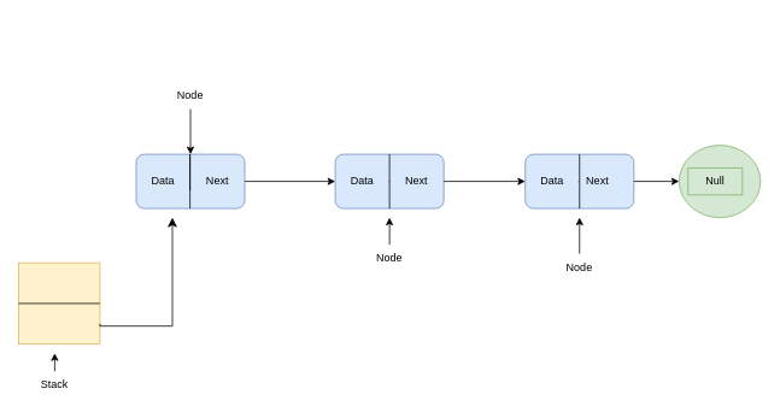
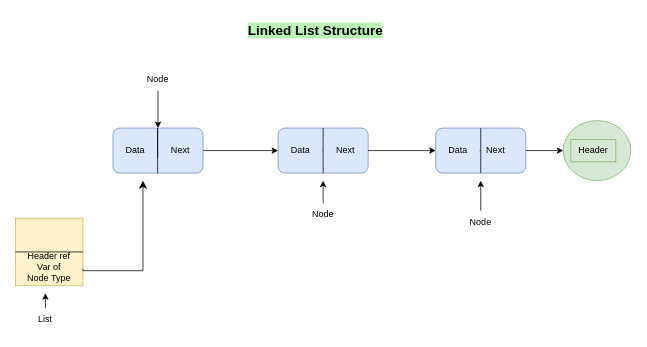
+ <mxCell id="31" value="Linked List Structure" style="text;html=1;strokeColor=none;fillColor=none;align=center;verticalAlign=middle;whiteSpace=wrap;rounded=0;fontStyle=1;labelBackgroundColor=#bbf0b7;fontSize=18;" vertex="1" parent="1"><mxGeometry x="320" y="20" width="200" height="40" as="geometry" /></mxCell>
- <mxCell id="19" value="Null" style="text;html=1;strokeColor=#82b366;fillColor=#d5e8d4;align=center;verticalAlign=middle;whiteSpace=wrap;rounded=0;" vertex="1" parent="1"><mxGeometry x="760" y="185" width="60" height="30" as="geometry" /></mxCell>
+ <mxCell id="19" value="Header" style="text;html=1;strokeColor=#82b366;fillColor=#d5e8d4;align=center;verticalAlign=middle;whiteSpace=wrap;rounded=0;" vertex="1" parent="1"><mxGeometry x="760" y="185" width="60" height="30" as="geometry" /></mxCell>
+ <mxCell id="27" value="Header ref Var of Node Type" style="text;html=1;strokeColor=none;fillColor=none;align=center;verticalAlign=middle;whiteSpace=wrap;rounded=0;" vertex="1" parent="1"><mxGeometry x="35" y="340" width="60" height="30" as="geometry" /></mxCell>
- <mxCell id="29" value="Stack" style="text;html=1;strokeColor=none;fillColor=none;align=center;verticalAlign=middle;whiteSpace=wrap;rounded=0;" vertex="1" parent="1"><mxGeometry x="30" y="410" width="60" height="30" as="geometry" /></mxCell>
+ <mxCell id="29" value="List" style="text;html=1;strokeColor=none;fillColor=none;align=center;verticalAlign=middle;whiteSpace=wrap;rounded=0;" vertex="1" parent="1"><mxGeometry x="30" y="410" width="60" height="30" as="geometry" /></mxCell>
